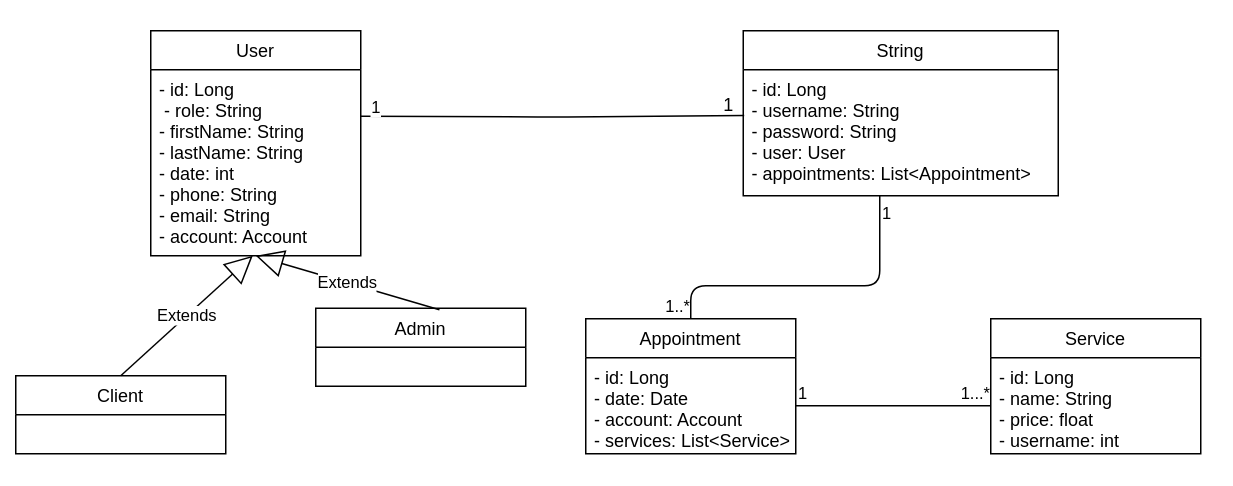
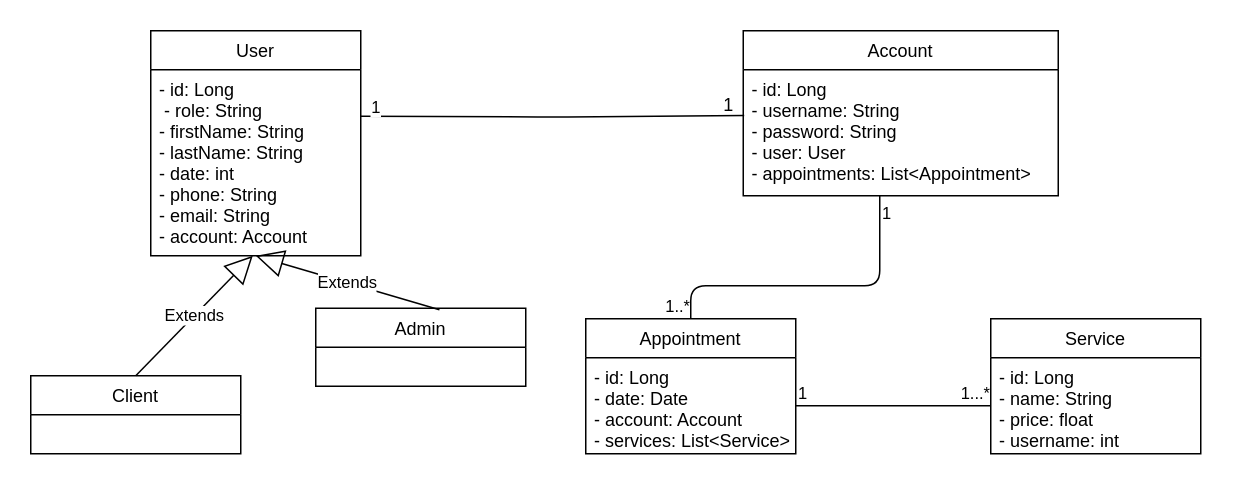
- <mxCell id="6" value="String" style="swimlane;fontStyle=0;childLayout=stackLayout;horizontal=1;startSize=26;fillColor=none;horizontalStack=0;resizeParent=1;resizeParentMax=0;resizeLast=0;collapsible=1;marginBottom=0;" parent="1" vertex="1"><mxGeometry x="495" y="20" width="210" height="110" as="geometry" /></mxCell>
+ <mxCell id="6" value="Account" style="swimlane;fontStyle=0;childLayout=stackLayout;horizontal=1;startSize=26;fillColor=none;horizontalStack=0;resizeParent=1;resizeParentMax=0;resizeLast=0;collapsible=1;marginBottom=0;" parent="1" vertex="1"><mxGeometry x="495" y="20" width="210" height="110" as="geometry" /></mxCell>
- <mxCell id="4" value="Client" style="swimlane;fontStyle=0;childLayout=stackLayout;horizontal=1;startSize=26;fillColor=none;horizontalStack=0;resizeParent=1;resizeParentMax=0;resizeLast=0;collapsible=1;marginBottom=0;" parent="1" vertex="1"><mxGeometry x="10" y="250" width="140" height="52" as="geometry" /></mxCell>
+ <mxCell id="4" value="Client" style="swimlane;fontStyle=0;childLayout=stackLayout;horizontal=1;startSize=26;fillColor=none;horizontalStack=0;resizeParent=1;resizeParentMax=0;resizeLast=0;collapsible=1;marginBottom=0;" parent="1" vertex="1"><mxGeometry x="20" y="250" width="140" height="52" as="geometry" /></mxCell>
